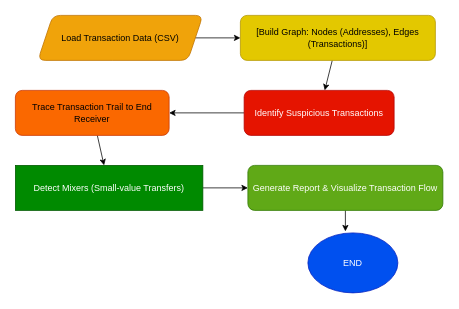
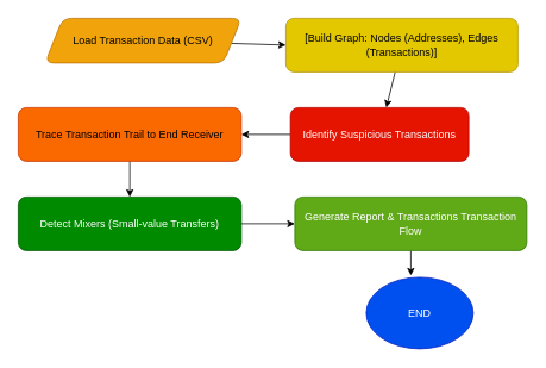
- <mxCell id="3" value="Load Transaction Data (CSV)" style="shape=parallelogram;perimeter=parallelogramPerimeter;whiteSpace=wrap;html=1;fixedSize=1;fillColor=#f0a30a;fontColor=#000000;strokeColor=#BD7000;rounded=1;shadow=0;" vertex="1" parent="1"><mxGeometry x="50" y="20" width="220" height="60" as="geometry" /></mxCell>
+ <mxCell id="3" value="Load Transaction Data (CSV)" style="shape=parallelogram;perimeter=parallelogramPerimeter;whiteSpace=wrap;html=1;fixedSize=1;fillColor=#f0a30a;fontColor=#000000;strokeColor=#BD7000;rounded=1;shadow=0;" vertex="1" parent="1"><mxGeometry x="50" y="20" width="220" height="50" as="geometry" /></mxCell>
- <mxCell id="9" value="Trace Transaction Trail to End Receiver" style="rounded=1;whiteSpace=wrap;html=1;fillColor=#fa6800;fontColor=#000000;strokeColor=#C73500;shadow=0;" vertex="1" parent="1"><mxGeometry x="20" y="120" width="205" height="60" as="geometry" /></mxCell>
+ <mxCell id="9" value="Trace Transaction Trail to End Receiver" style="rounded=1;whiteSpace=wrap;html=1;fillColor=#fa6800;fontColor=#000000;strokeColor=#C73500;shadow=0;" vertex="1" parent="1"><mxGeometry x="20" y="120" width="250" height="60" as="geometry" /></mxCell>
- <mxCell id="11" value="Detect Mixers (Small-value Transfers)" style="whiteSpace=wrap;html=1;fillColor=#008a00;fontColor=#ffffff;strokeColor=#005700;shadow=0;rounded=0;" vertex="1" parent="1"><mxGeometry x="20" y="220" width="250" height="60" as="geometry" /></mxCell>
+ <mxCell id="11" value="Detect Mixers (Small-value Transfers)" style="rounded=1;whiteSpace=wrap;html=1;fillColor=#008a00;fontColor=#ffffff;strokeColor=#005700;shadow=0;" vertex="1" parent="1"><mxGeometry x="20" y="220" width="250" height="60" as="geometry" /></mxCell>
- <mxCell id="13" value="Generate Report &amp;amp; Visualize Transaction Flow" style="rounded=1;whiteSpace=wrap;html=1;fillColor=#60a917;fontColor=#ffffff;strokeColor=#2D7600;shadow=0;" vertex="1" parent="1"><mxGeometry x="330" y="220" width="260" height="60" as="geometry" /></mxCell>
+ <mxCell id="13" value="Generate Report &amp;amp; Transactions Transaction Flow" style="rounded=1;whiteSpace=wrap;html=1;fillColor=#60a917;fontColor=#ffffff;strokeColor=#2D7600;shadow=0;" vertex="1" parent="1"><mxGeometry x="330" y="220" width="260" height="60" as="geometry" /></mxCell>
